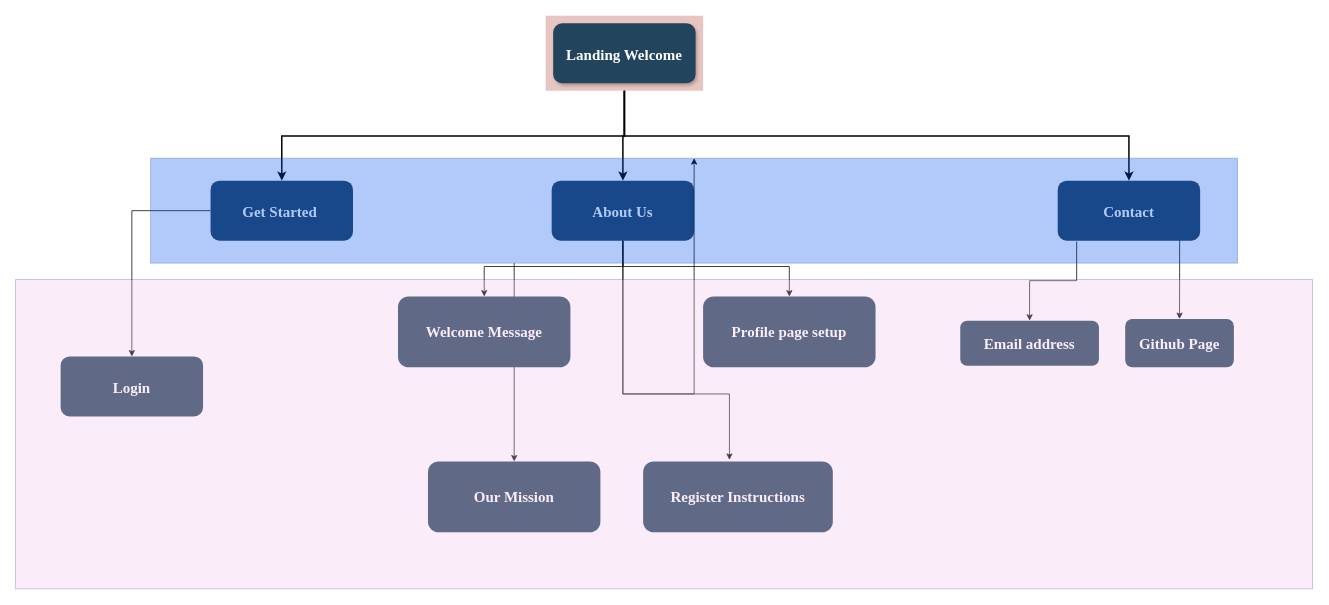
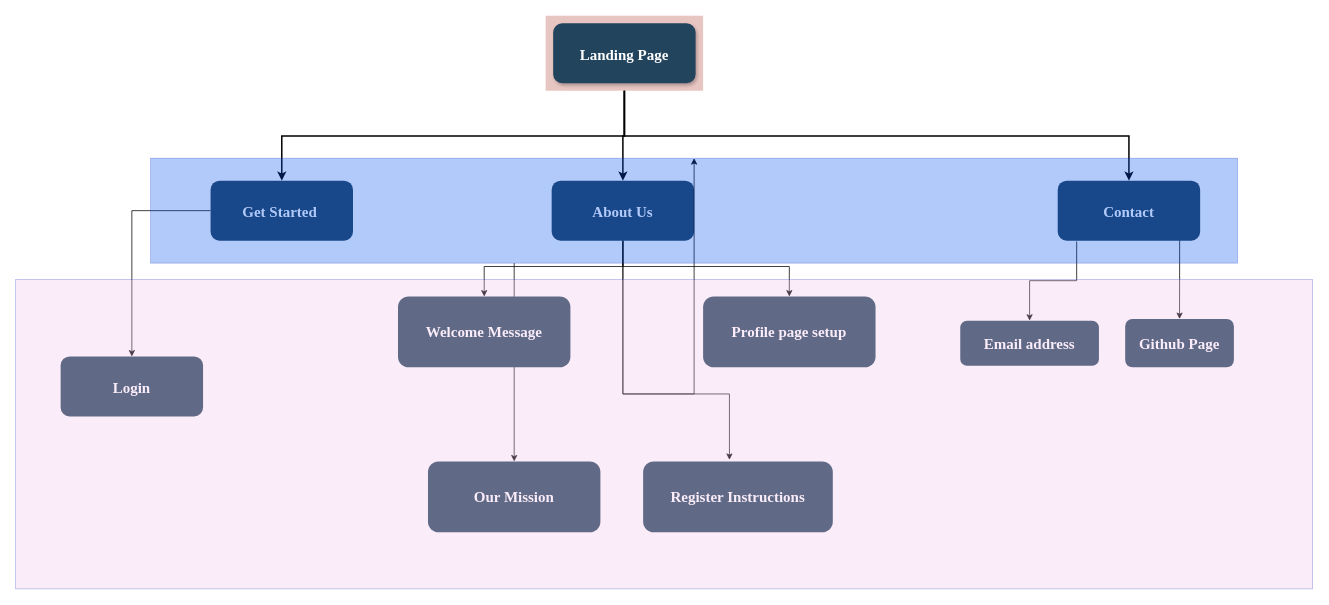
- <mxCell id="3" value="Landing Welcome" style="rounded=1;fillColor=#23445D;gradientColor=none;strokeColor=none;fontColor=#FFFFFF;fontStyle=1;fontFamily=Tahoma;fontSize=20;spacing=3;shadow=1;" parent="1" vertex="1"><mxGeometry x="737" y="30.5" width="190" height="80" as="geometry" /></mxCell>
+ <mxCell id="3" value="Landing Page" style="rounded=1;fillColor=#23445D;gradientColor=none;strokeColor=none;fontColor=#FFFFFF;fontStyle=1;fontFamily=Tahoma;fontSize=20;spacing=3;shadow=1;" parent="1" vertex="1"><mxGeometry x="737" y="30.5" width="190" height="80" as="geometry" /></mxCell>
